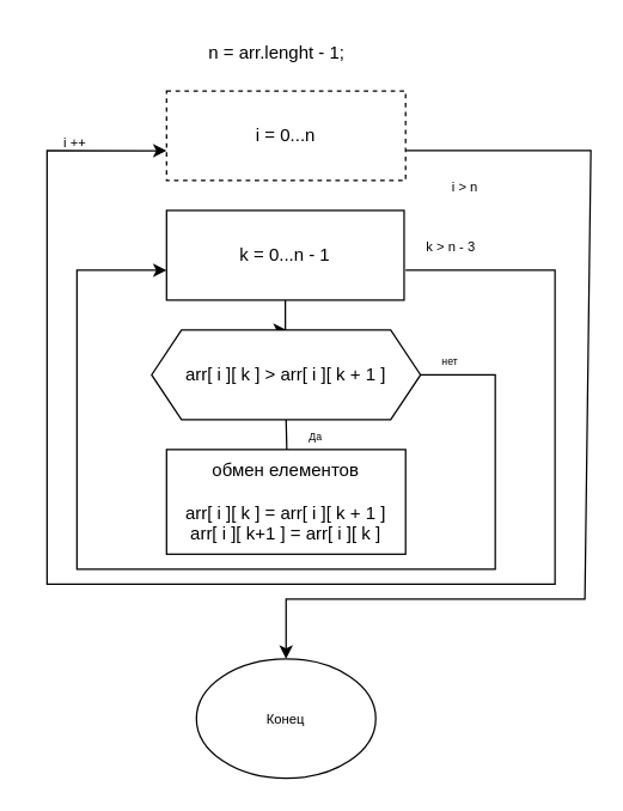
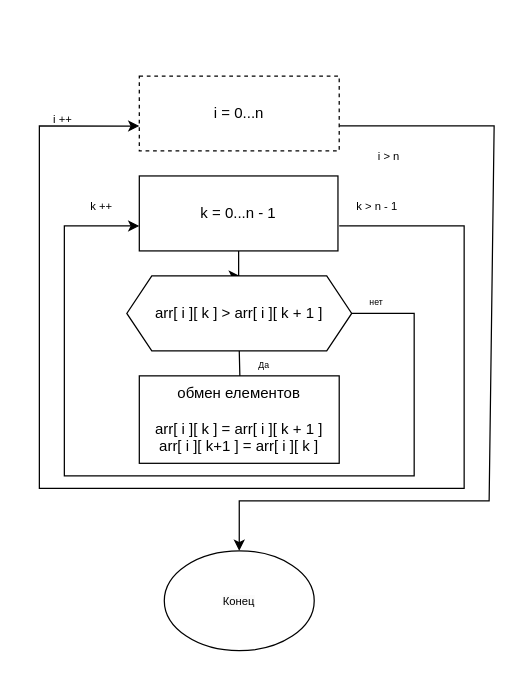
- <mxCell id="6" value="n = arr.lenght - 1;" style="text;html=1;strokeColor=none;fillColor=none;align=center;verticalAlign=middle;whiteSpace=wrap;rounded=0;" vertex="1" parent="1"><mxGeometry x="35" y="20" width="300" height="30" as="geometry" /></mxCell>
+ <mxCell id="11" value="k ++" style="text;html=1;strokeColor=none;fillColor=none;align=center;verticalAlign=middle;whiteSpace=wrap;rounded=0;fontSize=9;" vertex="1" parent="1"><mxGeometry x="51" y="150" width="60" height="30" as="geometry" /></mxCell>
- <mxCell id="13" value="k &amp;gt; n - 3" style="text;html=1;align=center;verticalAlign=middle;resizable=0;points=[];autosize=1;strokeColor=none;fillColor=none;fontSize=9;" vertex="1" parent="1"><mxGeometry x="271" y="155" width="60" height="20" as="geometry" /></mxCell>
+ <mxCell id="13" value="k &amp;gt; n - 1" style="text;html=1;align=center;verticalAlign=middle;resizable=0;points=[];autosize=1;strokeColor=none;fillColor=none;fontSize=9;" vertex="1" parent="1"><mxGeometry x="271" y="155" width="60" height="20" as="geometry" /></mxCell>
